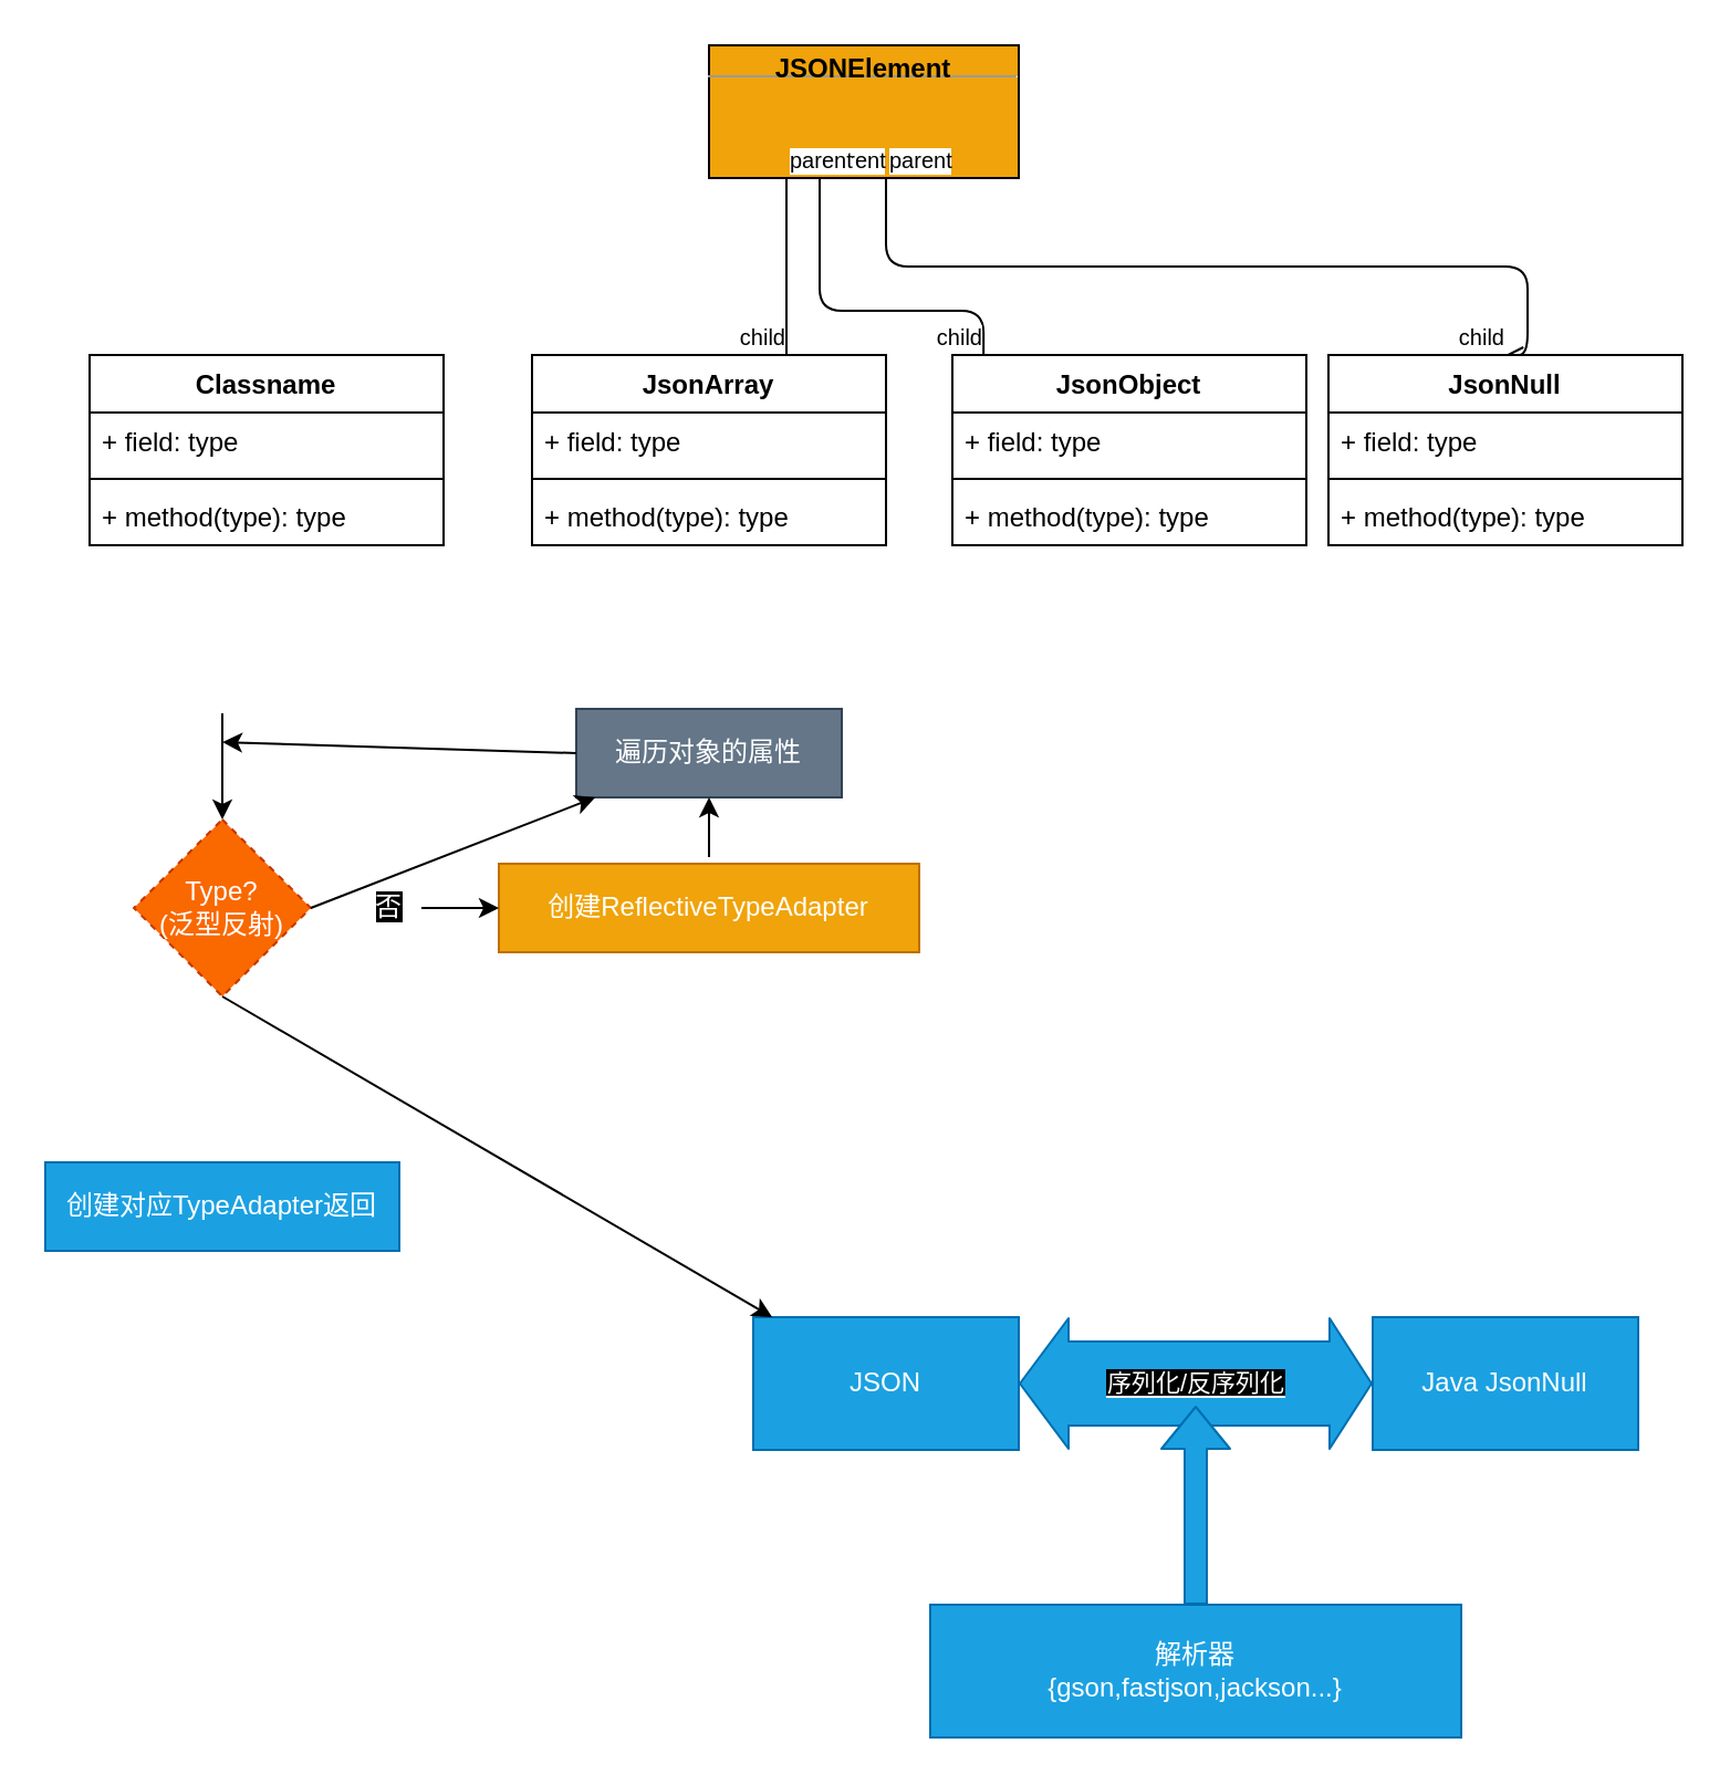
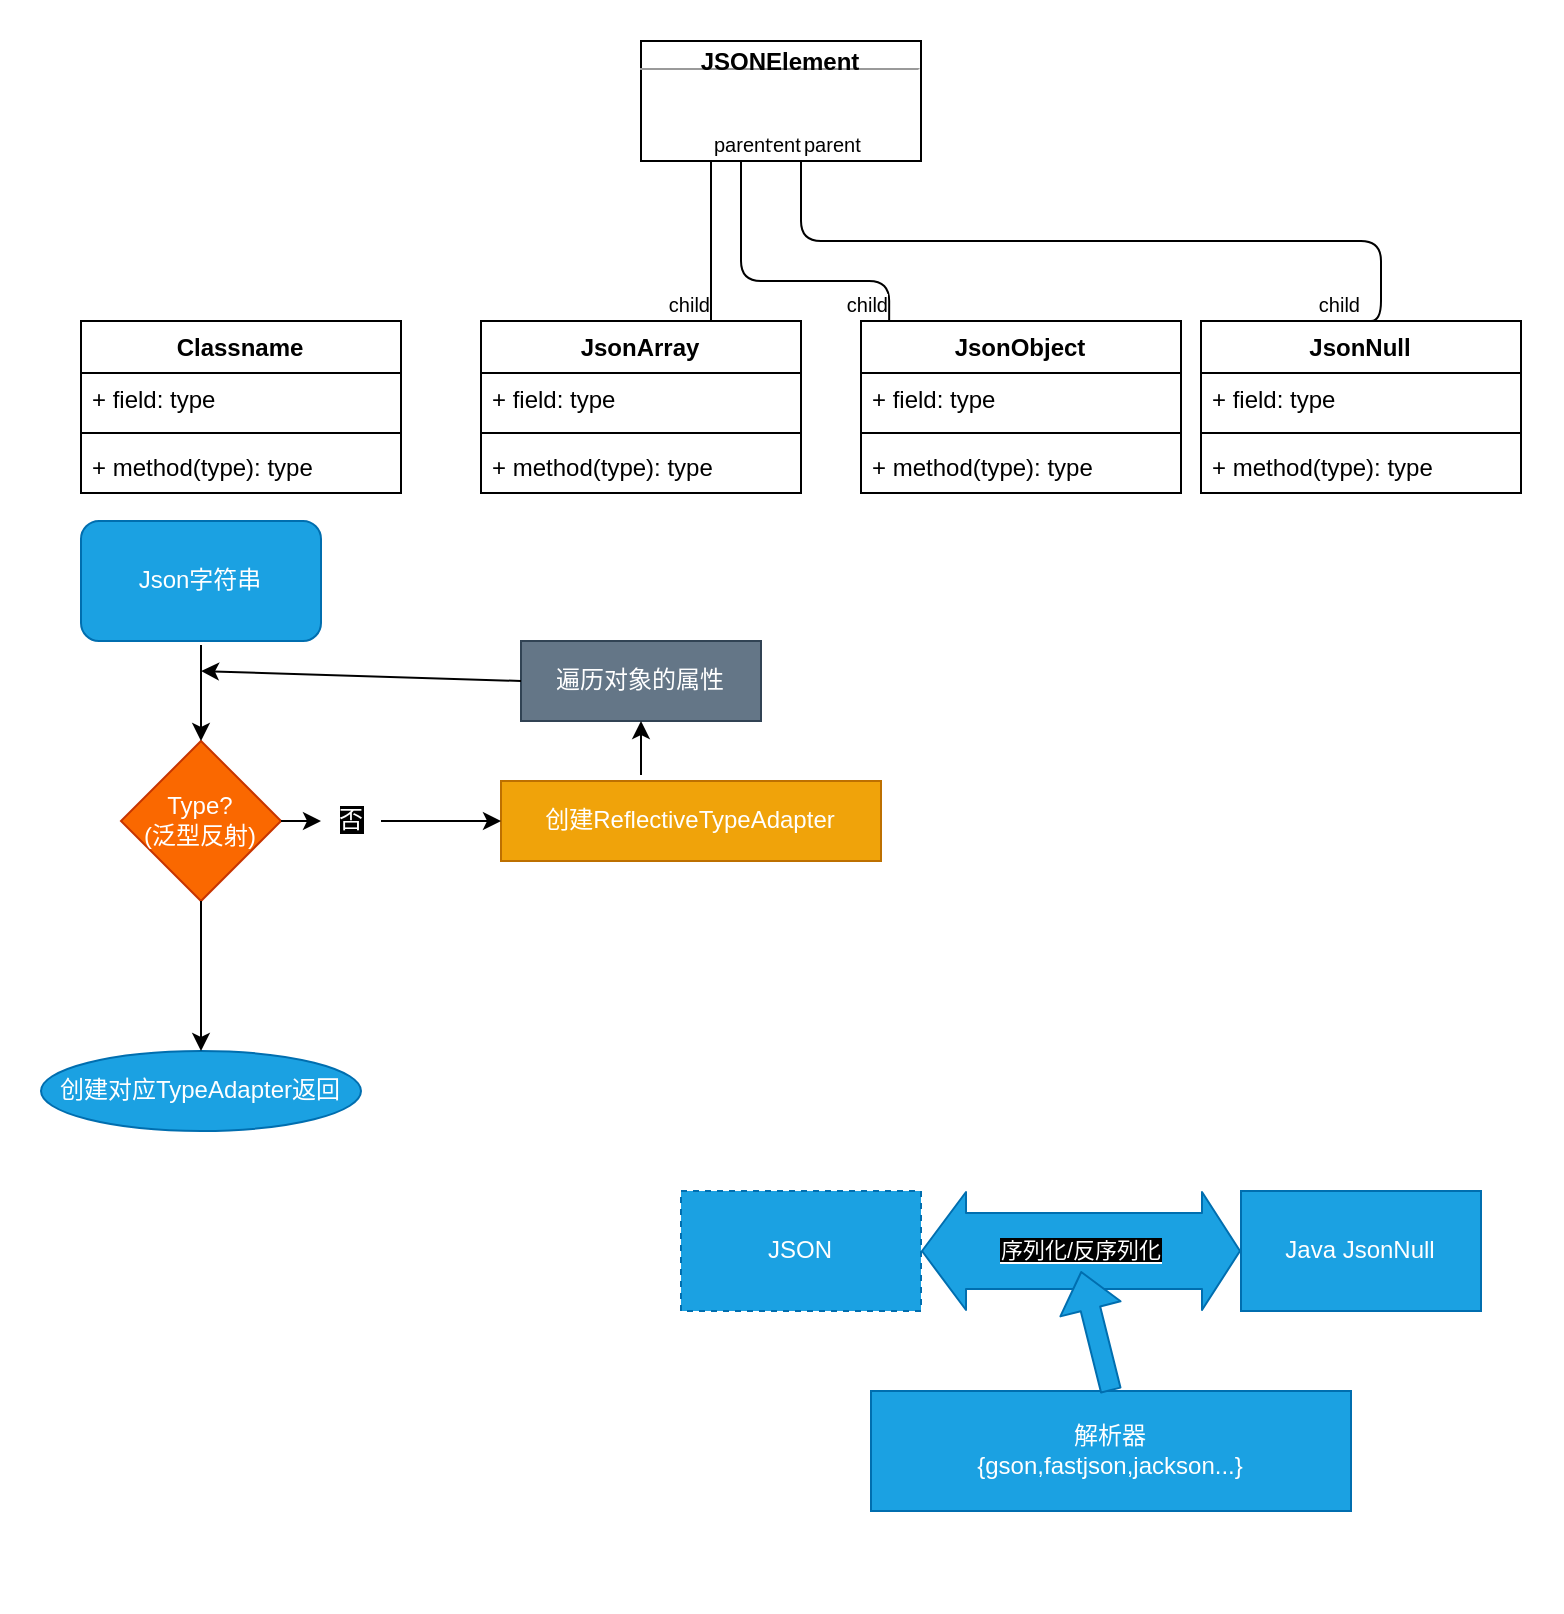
- <mxCell id="2" value="&lt;p style=&quot;margin: 4px 0px 0px;&quot;&gt;&lt;/p&gt;&lt;div style=&quot;height: 2px&quot;&gt;&lt;b&gt;JSONElement&lt;/b&gt;&lt;/div&gt;&lt;div style=&quot;height: 2px&quot;&gt;&lt;b&gt;&lt;br&gt;&lt;/b&gt;&lt;/div&gt;&lt;hr size=&quot;1&quot;&gt;&lt;div style=&quot;height: 2px&quot;&gt;&lt;/div&gt;" style="verticalAlign=top;align=center;overflow=fill;fontSize=12;fontFamily=Helvetica;html=1;fillColor=#f0a30a;" parent="1" vertex="1"><mxGeometry x="320" y="20" width="140" height="60" as="geometry" /></mxCell>
+ <mxCell id="2" value="&lt;p style=&quot;margin: 4px 0px 0px;&quot;&gt;&lt;/p&gt;&lt;div style=&quot;height: 2px&quot;&gt;&lt;b&gt;JSONElement&lt;/b&gt;&lt;/div&gt;&lt;div style=&quot;height: 2px&quot;&gt;&lt;b&gt;&lt;br&gt;&lt;/b&gt;&lt;/div&gt;&lt;hr size=&quot;1&quot;&gt;&lt;div style=&quot;height: 2px&quot;&gt;&lt;/div&gt;" style="verticalAlign=top;align=center;overflow=fill;fontSize=12;fontFamily=Helvetica;html=1;" parent="1" vertex="1"><mxGeometry x="320" y="20" width="140" height="60" as="geometry" /></mxCell>
- <mxCell id="15" value="" style="endArrow=open;html=1;edgeStyle=orthogonalEdgeStyle;entryX=0.5;entryY=0;entryDx=0;entryDy=0;" parent="1" source="2" target="18" edge="1"><mxGeometry relative="1" as="geometry"><mxPoint x="370" y="140" as="sourcePoint" /><mxPoint x="480" y="270" as="targetPoint" /><Array as="points"><mxPoint x="400" y="120" /><mxPoint x="690" y="120" /></Array></mxGeometry></mxCell>
+ <mxCell id="15" value="" style="endArrow=none;html=1;edgeStyle=orthogonalEdgeStyle;entryX=0.5;entryY=0;entryDx=0;entryDy=0;" parent="1" source="2" target="18" edge="1"><mxGeometry relative="1" as="geometry"><mxPoint x="370" y="140" as="sourcePoint" /><mxPoint x="480" y="270" as="targetPoint" /><Array as="points"><mxPoint x="400" y="120" /><mxPoint x="690" y="120" /></Array></mxGeometry></mxCell>
+ <mxCell id="35" value="Json字符串" style="rounded=1;whiteSpace=wrap;html=1;fontColor=#ffffff;align=center;fillColor=#1ba1e2;strokeColor=#006EAF;" parent="34" vertex="1"><mxGeometry x="20" width="120" height="60" as="geometry" /></mxCell>
- <mxCell id="44" value="" style="endArrow=classic;html=1;fontColor=#FFFFFF;exitX=1;exitY=0.5;exitDx=0;exitDy=0;" parent="34" source="36" target="42" edge="1"><mxGeometry width="50" height="50" relative="1" as="geometry"><mxPoint x="120" y="150" as="sourcePoint" /><mxPoint x="210" y="150" as="targetPoint" /></mxGeometry></mxCell>
+ <mxCell id="44" value="" style="endArrow=classic;html=1;fontColor=#FFFFFF;exitX=1;exitY=0.5;exitDx=0;exitDy=0;entryX=0;entryY=0.5;entryDx=0;entryDy=0;" parent="34" source="36" target="43" edge="1"><mxGeometry width="50" height="50" relative="1" as="geometry"><mxPoint x="120" y="150" as="sourcePoint" /><mxPoint x="210" y="150" as="targetPoint" /></mxGeometry></mxCell>
- <mxCell id="36" value="Type?&lt;br&gt;(泛型反射)" style="rhombus;whiteSpace=wrap;html=1;fontColor=#ffffff;align=center;fillColor=#fa6800;strokeColor=#C73500;dashed=1;" parent="34" vertex="1"><mxGeometry x="40" y="110" width="80" height="80" as="geometry" /></mxCell>
+ <mxCell id="36" value="Type?&lt;br&gt;(泛型反射)" style="rhombus;whiteSpace=wrap;html=1;fontColor=#ffffff;align=center;fillColor=#fa6800;strokeColor=#C73500;" parent="34" vertex="1"><mxGeometry x="40" y="110" width="80" height="80" as="geometry" /></mxCell>
- <mxCell id="40" value="创建ReflectiveTypeAdapter" style="rounded=0;whiteSpace=wrap;html=1;fontColor=#ffffff;align=center;fillColor=#f0a30a;strokeColor=#BD7000;" parent="34" vertex="1"><mxGeometry x="205" y="130" width="190" height="40" as="geometry" /></mxCell>
+ <mxCell id="40" value="创建ReflectiveTypeAdapter" style="rounded=0;whiteSpace=wrap;html=1;fontColor=#ffffff;align=center;fillColor=#f0a30a;strokeColor=#BD7000;" parent="34" vertex="1"><mxGeometry x="230" y="130" width="190" height="40" as="geometry" /></mxCell>
- <mxCell id="39" value="" style="endArrow=classic;html=1;fontColor=#FFFFFF;exitX=0.5;exitY=1;exitDx=0;exitDy=0;" parent="34" source="36" target="29" edge="1"><mxGeometry width="50" height="50" relative="1" as="geometry"><mxPoint x="310" y="240" as="sourcePoint" /><mxPoint x="360" y="190" as="targetPoint" /></mxGeometry></mxCell>
+ <mxCell id="39" value="" style="endArrow=classic;html=1;fontColor=#FFFFFF;exitX=0.5;exitY=1;exitDx=0;exitDy=0;entryX=0.5;entryY=0;entryDx=0;entryDy=0;" parent="34" source="36" target="38" edge="1"><mxGeometry width="50" height="50" relative="1" as="geometry"><mxPoint x="310" y="240" as="sourcePoint" /><mxPoint x="360" y="190" as="targetPoint" /></mxGeometry></mxCell>
- <mxCell id="38" value="创建对应TypeAdapter返回" style="rounded=0;whiteSpace=wrap;html=1;fontColor=#ffffff;align=center;fillColor=#1ba1e2;strokeColor=#006EAF;" parent="34" vertex="1"><mxGeometry y="265" width="160" height="40" as="geometry" /></mxCell>
+ <mxCell id="38" value="创建对应TypeAdapter返回" style="ellipse;whiteSpace=wrap;html=1;fontColor=#ffffff;align=center;fillColor=#1ba1e2;strokeColor=#006EAF;" parent="34" vertex="1"><mxGeometry y="265" width="160" height="40" as="geometry" /></mxCell>
- <mxCell id="29" value="JSON" style="rounded=0;whiteSpace=wrap;html=1;align=center;fillColor=#1ba1e2;strokeColor=#006EAF;fontColor=#ffffff;" parent="28" vertex="1"><mxGeometry width="120" height="60" as="geometry" /></mxCell>
+ <mxCell id="29" value="JSON" style="rounded=0;whiteSpace=wrap;html=1;align=center;fillColor=#1ba1e2;strokeColor=#006EAF;fontColor=#ffffff;dashed=1;" parent="28" vertex="1"><mxGeometry width="120" height="60" as="geometry" /></mxCell>
- <mxCell id="31" value="解析器&lt;br&gt;{gson,fastjson,jackson...}" style="rounded=0;whiteSpace=wrap;html=1;fontColor=#ffffff;align=center;fillColor=#1ba1e2;strokeColor=#006EAF;" parent="28" vertex="1"><mxGeometry x="80" y="130" width="240" height="60" as="geometry" /></mxCell>
+ <mxCell id="31" value="解析器&lt;br&gt;{gson,fastjson,jackson...}" style="rounded=0;whiteSpace=wrap;html=1;fontColor=#ffffff;align=center;fillColor=#1ba1e2;strokeColor=#006EAF;" parent="28" vertex="1"><mxGeometry x="95" y="100" width="240" height="60" as="geometry" /></mxCell>
